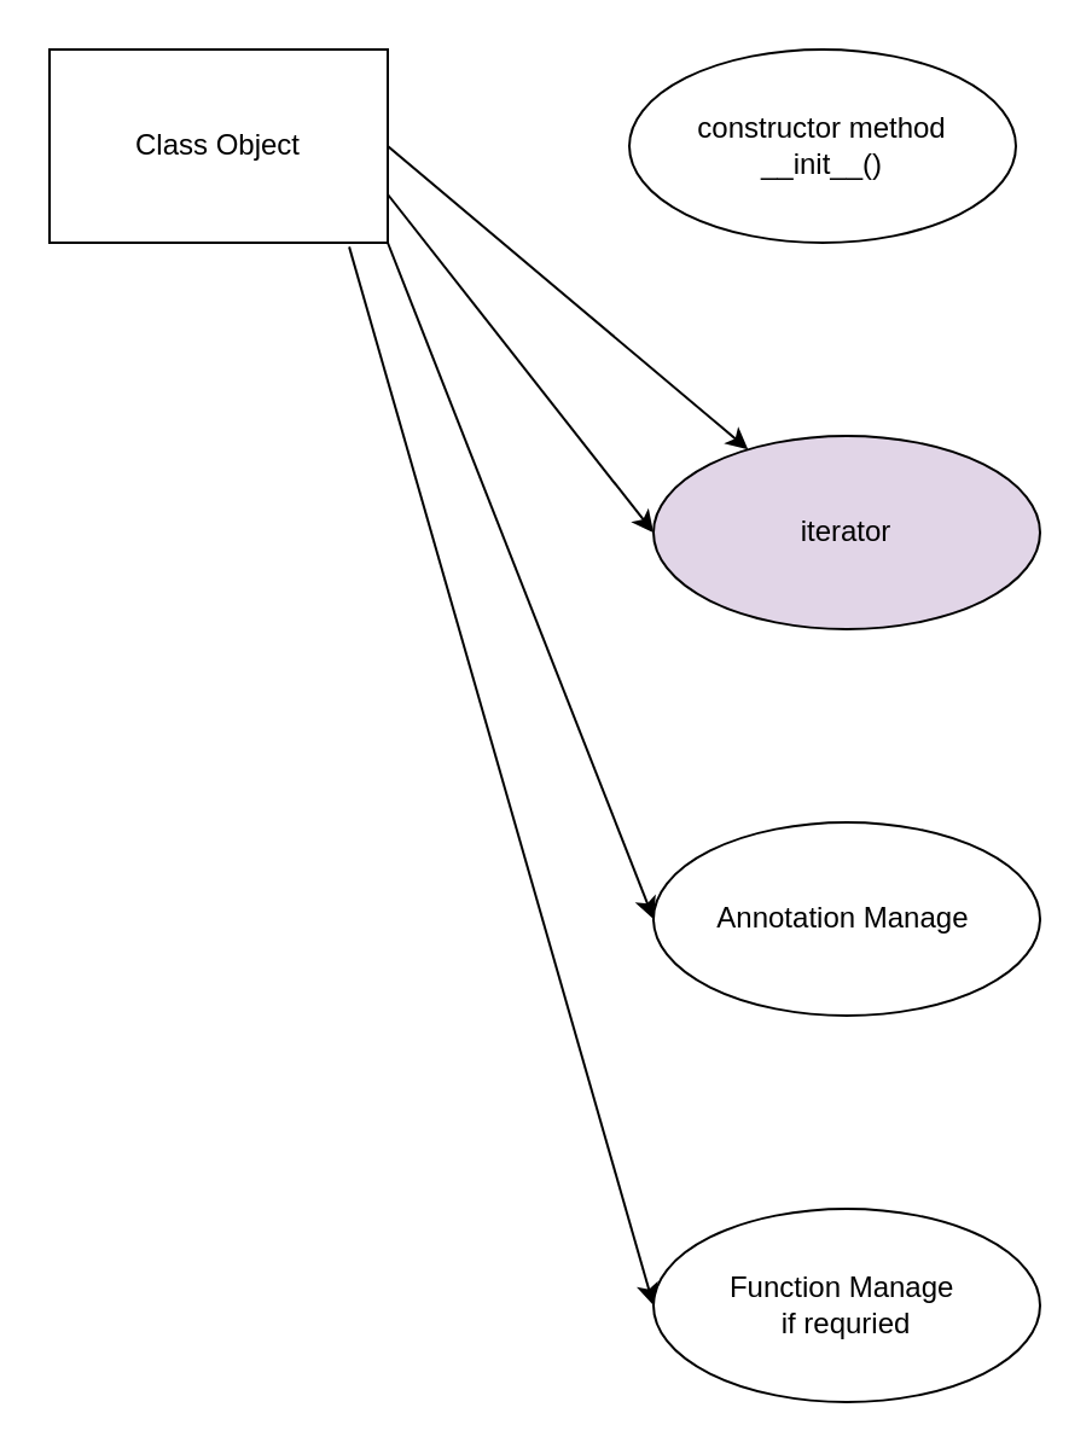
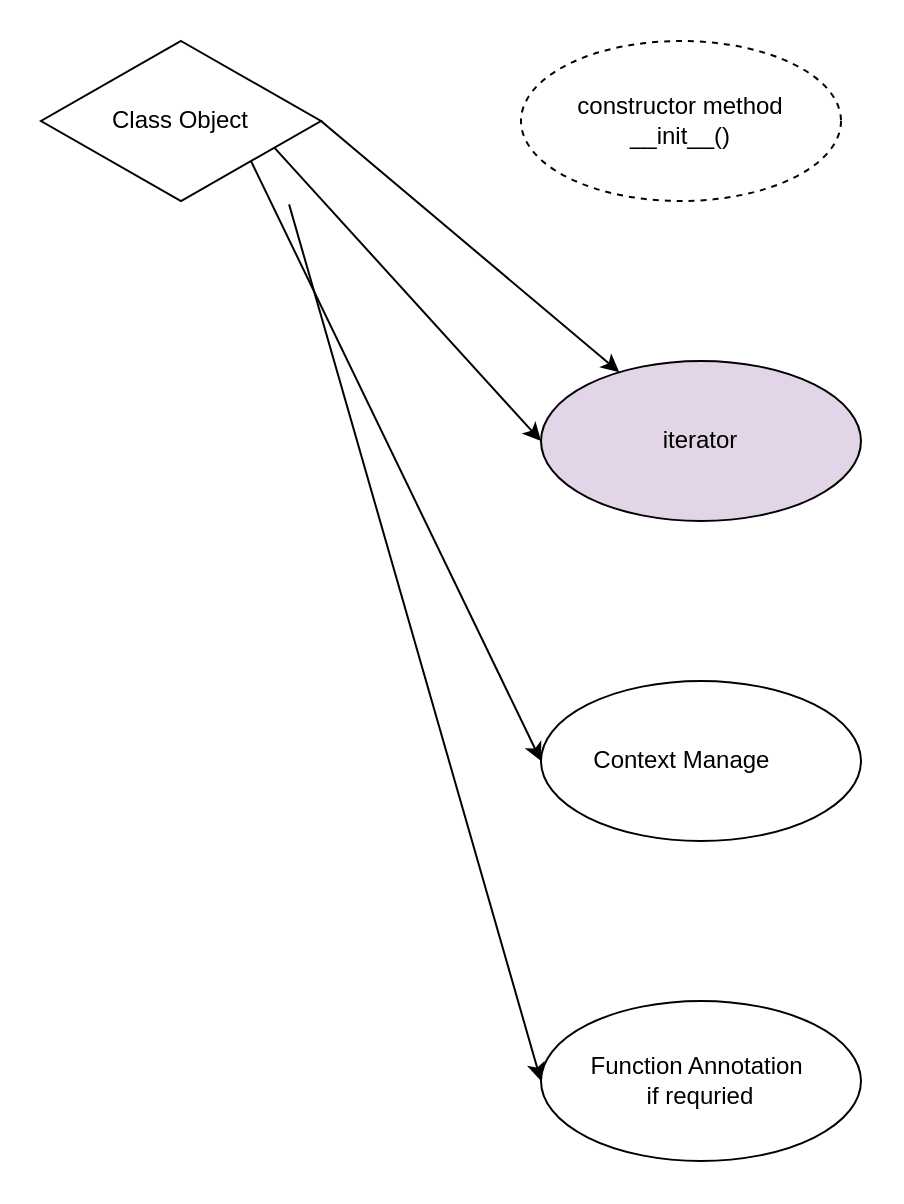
- <mxCell id="3" value="Class Object" style="rounded=0;whiteSpace=wrap;html=1;" vertex="1" parent="1"><mxGeometry x="20" y="20" width="140" height="80" as="geometry" /></mxCell>
+ <mxCell id="3" value="Class Object" style="rhombus;whiteSpace=wrap;html=1;" vertex="1" parent="1"><mxGeometry x="20" y="20" width="140" height="80" as="geometry" /></mxCell>
- <mxCell id="4" value="constructor method&lt;br&gt;__init__()" style="ellipse;whiteSpace=wrap;html=1;rounded=0;" vertex="1" parent="1"><mxGeometry x="260" y="20" width="160" height="80" as="geometry" /></mxCell>
+ <mxCell id="4" value="constructor method&lt;br&gt;__init__()" style="ellipse;whiteSpace=wrap;html=1;rounded=0;dashed=1;" vertex="1" parent="1"><mxGeometry x="260" y="20" width="160" height="80" as="geometry" /></mxCell>
- <mxCell id="7" value="Annotation Manage&lt;span style=&quot;white-space: pre;&quot;&gt;&#09;&lt;/span&gt;" style="ellipse;whiteSpace=wrap;html=1;rounded=0;" vertex="1" parent="1"><mxGeometry x="270" y="340" width="160" height="80" as="geometry" /></mxCell>
+ <mxCell id="7" value="Context Manage&lt;span style=&quot;white-space: pre;&quot;&gt;&#09;&lt;/span&gt;" style="ellipse;whiteSpace=wrap;html=1;rounded=0;" vertex="1" parent="1"><mxGeometry x="270" y="340" width="160" height="80" as="geometry" /></mxCell>
- <mxCell id="9" value="Function Manage&amp;nbsp;&lt;br&gt;if requried" style="ellipse;whiteSpace=wrap;html=1;rounded=0;" vertex="1" parent="1"><mxGeometry x="270" y="500" width="160" height="80" as="geometry" /></mxCell>
+ <mxCell id="9" value="Function Annotation&amp;nbsp;&lt;br&gt;if requried" style="ellipse;whiteSpace=wrap;html=1;rounded=0;" vertex="1" parent="1"><mxGeometry x="270" y="500" width="160" height="80" as="geometry" /></mxCell>
